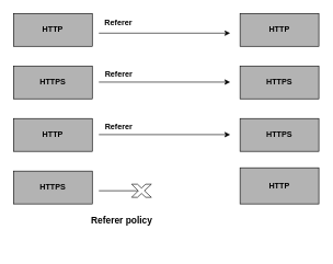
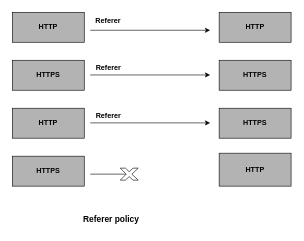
- <mxCell id="18" value="&lt;b&gt;&lt;font style=&quot;font-size: 14px;&quot;&gt;Referer policy&lt;/font&gt;&lt;/b&gt;" style="text;html=1;align=center;verticalAlign=middle;whiteSpace=wrap;rounded=0;" vertex="1" parent="1"><mxGeometry x="110" y="320" width="150" height="30" as="geometry" /></mxCell>
+ <mxCell id="18" value="&lt;b&gt;&lt;font style=&quot;font-size: 14px;&quot;&gt;Referer policy&lt;/font&gt;&lt;/b&gt;" style="text;html=1;align=center;verticalAlign=middle;whiteSpace=wrap;rounded=0;" vertex="1" parent="1"><mxGeometry x="110" y="350" width="150" height="30" as="geometry" /></mxCell>
